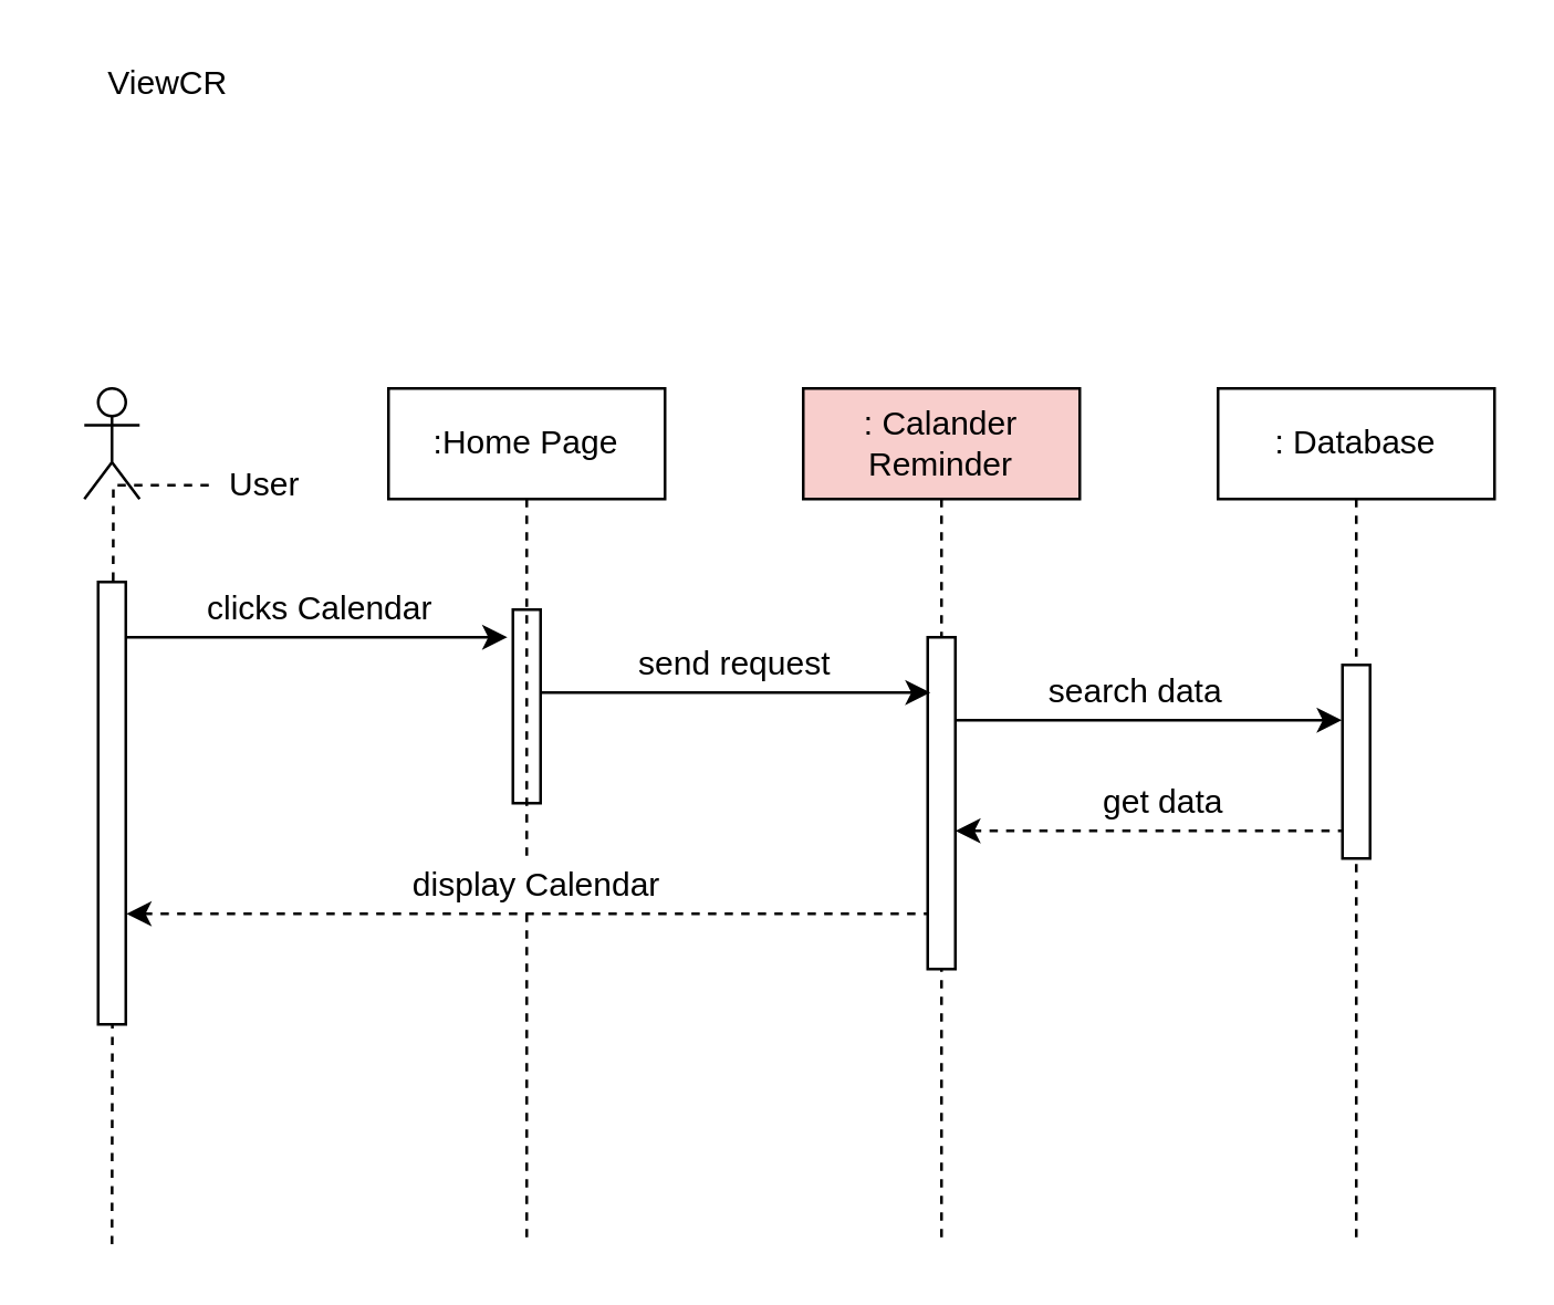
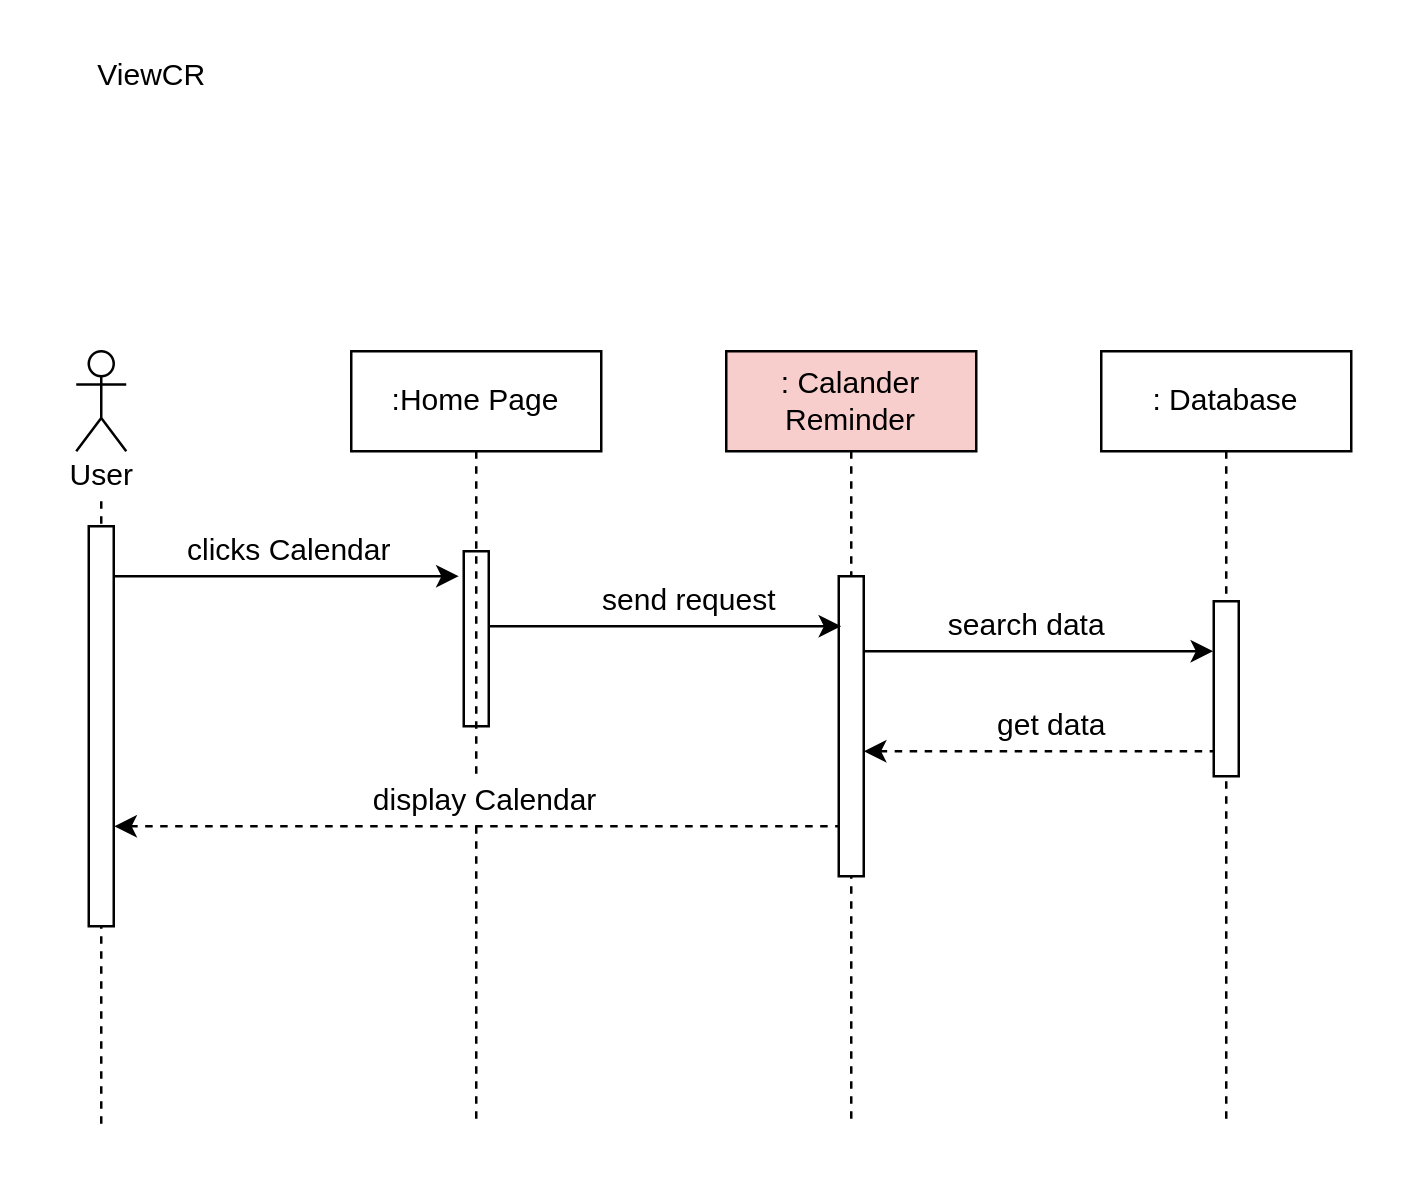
- <mxCell id="13" value="User" style="text;html=1;align=center;verticalAlign=middle;resizable=0;points=[];autosize=1;strokeColor=none;" parent="1" vertex="1"><mxGeometry x="75" y="165" width="40" height="20" as="geometry" /></mxCell>
+ <mxCell id="13" value="User" style="text;html=1;align=center;verticalAlign=middle;resizable=0;points=[];autosize=1;strokeColor=none;" parent="1" vertex="1"><mxGeometry x="20" y="180" width="40" height="20" as="geometry" /></mxCell>
- <mxCell id="24" value="send request" style="text;html=1;align=center;verticalAlign=middle;resizable=0;points=[];autosize=1;strokeColor=none;" parent="1" vertex="1"><mxGeometry x="220" y="230" width="90" height="20" as="geometry" /></mxCell>
+ <mxCell id="24" value="send request" style="text;html=1;align=center;verticalAlign=middle;resizable=0;points=[];autosize=1;strokeColor=none;" parent="1" vertex="1"><mxGeometry x="230" y="230" width="90" height="20" as="geometry" /></mxCell>
